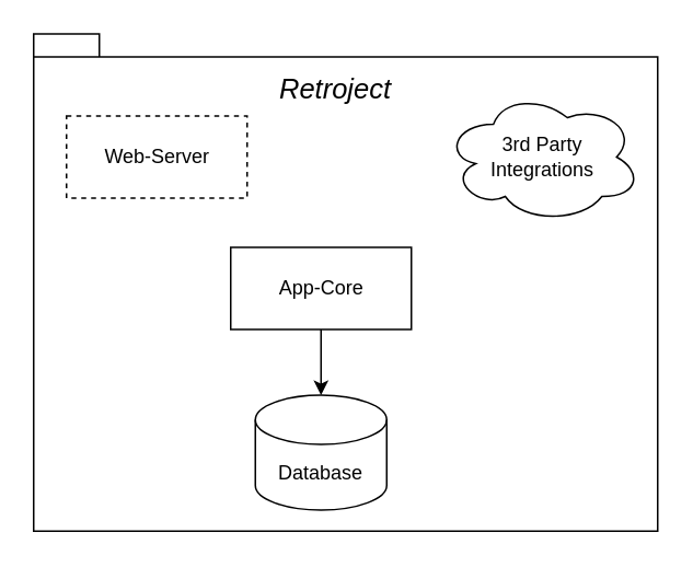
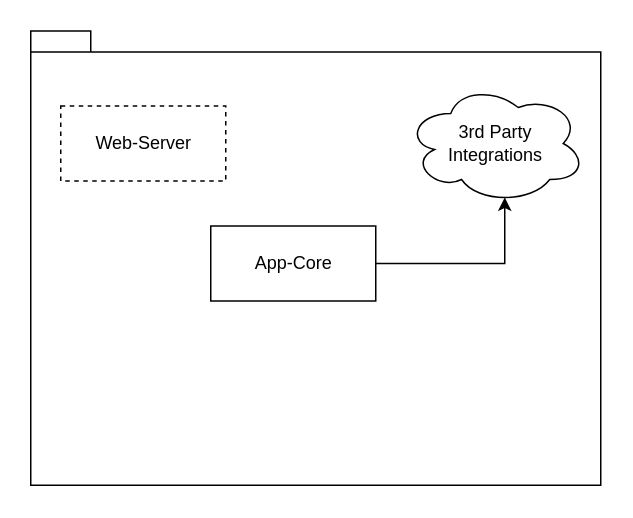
- <mxCell id="9" value="&lt;i&gt;&lt;font style=&quot;font-size: 17px;&quot;&gt;Retroject&lt;/font&gt;&lt;/i&gt;" style="text;html=1;strokeColor=none;fillColor=none;align=center;verticalAlign=middle;whiteSpace=wrap;rounded=0;" vertex="1" parent="1"><mxGeometry x="174" y="40" width="60" height="30" as="geometry" /></mxCell>
+ <mxCell id="5" style="edgeStyle=orthogonalEdgeStyle;rounded=0;orthogonalLoop=1;jettySize=auto;html=1;entryX=0.55;entryY=0.95;entryDx=0;entryDy=0;entryPerimeter=0;" edge="1" parent="1" source="6" target="8"><mxGeometry relative="1" as="geometry" /></mxCell>
- <mxCell id="4" style="edgeStyle=orthogonalEdgeStyle;rounded=0;orthogonalLoop=1;jettySize=auto;html=1;" edge="1" parent="1" source="6" target="3"><mxGeometry relative="1" as="geometry" /></mxCell>
- <mxCell id="3" value="Database" style="shape=cylinder3;whiteSpace=wrap;html=1;boundedLbl=1;backgroundOutline=1;size=15;" vertex="1" parent="1"><mxGeometry x="155" y="240" width="80" height="70" as="geometry" /></mxCell>
